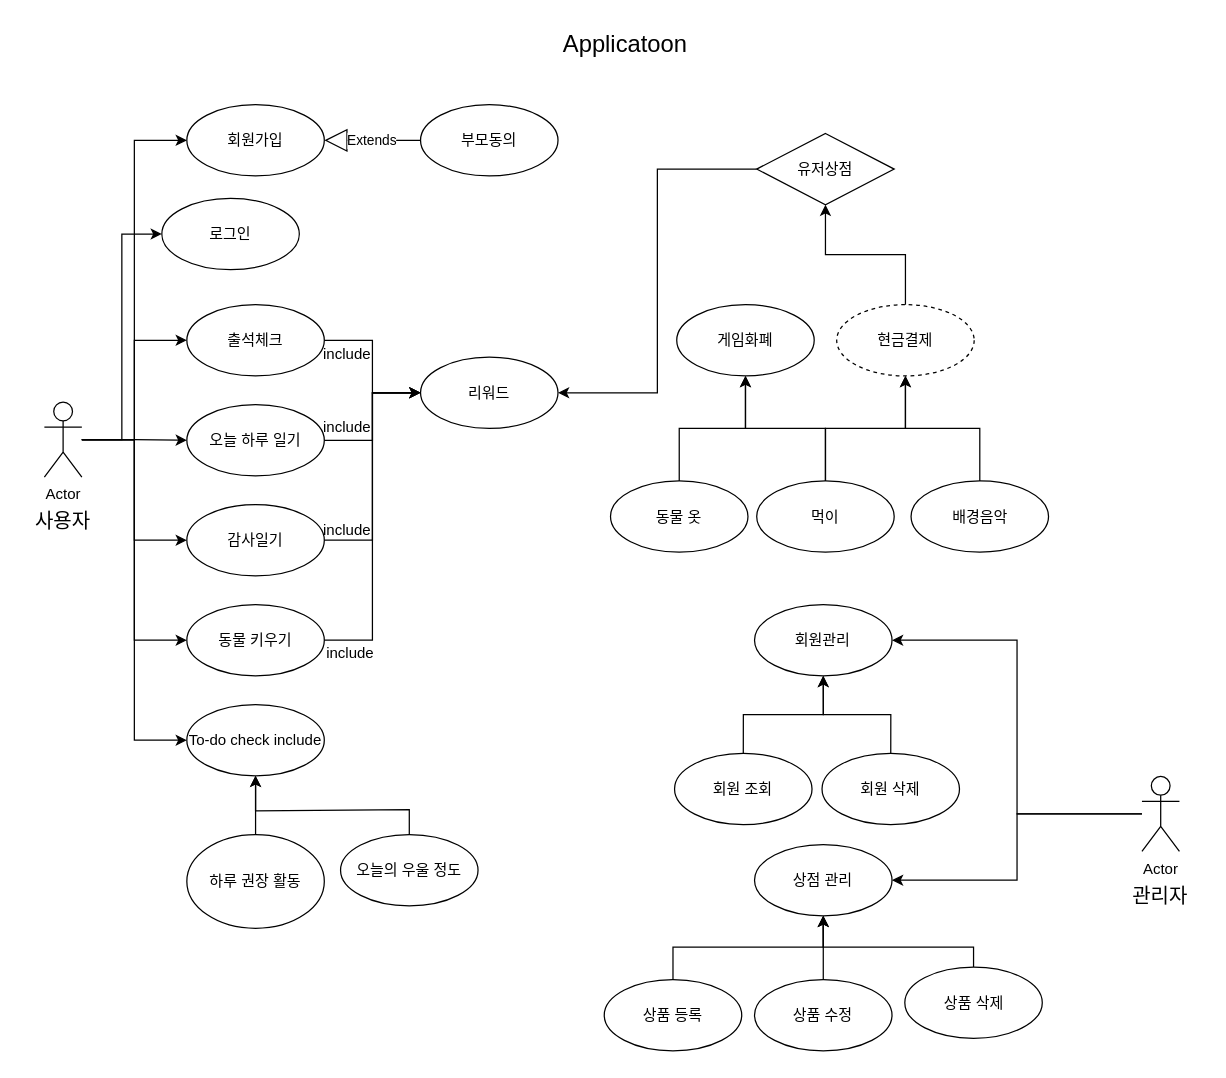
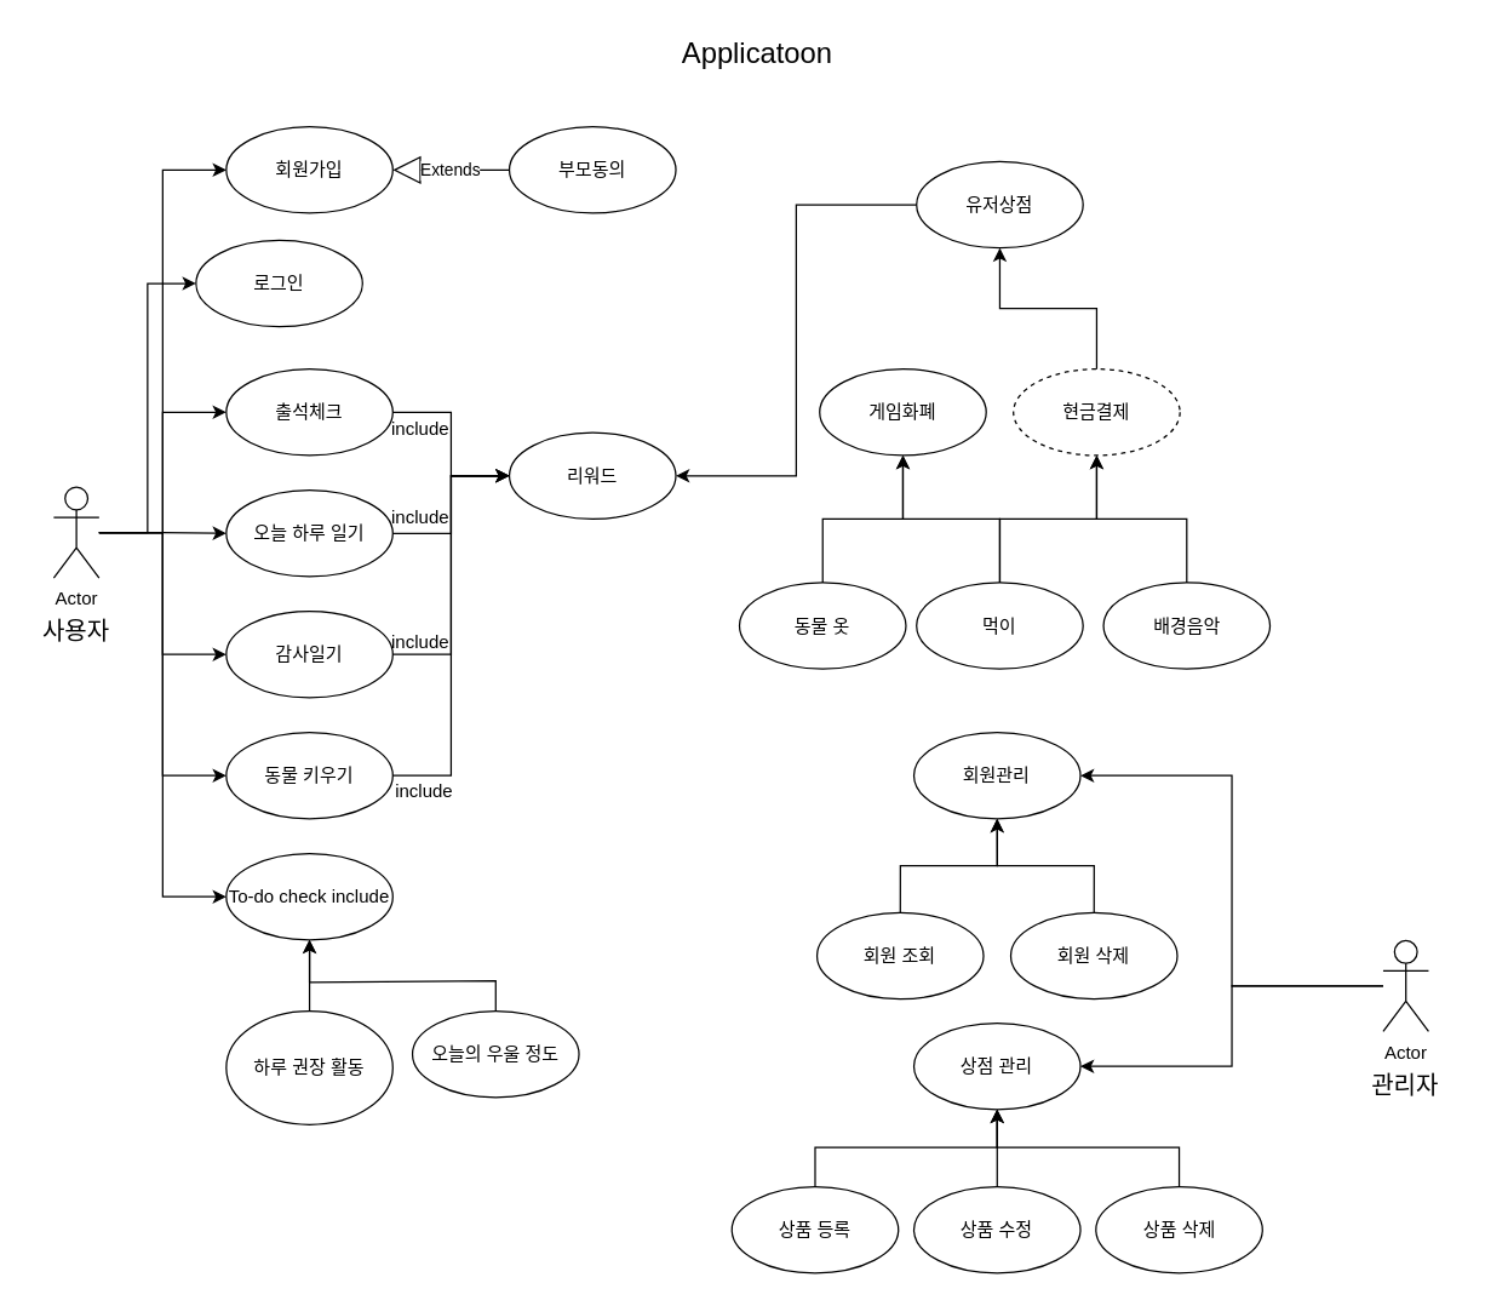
- <mxCell id="35" value="유저상점" style="rhombus;whiteSpace=wrap;html=1;fillColor=none;" vertex="1" parent="1"><mxGeometry x="605" y="106" width="110" height="57" as="geometry" /></mxCell>
+ <mxCell id="35" value="유저상점" style="ellipse;whiteSpace=wrap;html=1;fillColor=none;" vertex="1" parent="1"><mxGeometry x="605" y="106" width="110" height="57" as="geometry" /></mxCell>
- <mxCell id="50" value="회원 삭제" style="ellipse;whiteSpace=wrap;html=1;fillColor=none;" vertex="1" parent="1"><mxGeometry x="657.25" y="602" width="110" height="57" as="geometry" /></mxCell>
+ <mxCell id="50" value="회원 삭제" style="ellipse;whiteSpace=wrap;html=1;fillColor=none;" vertex="1" parent="1"><mxGeometry x="667.25" y="602" width="110" height="57" as="geometry" /></mxCell>
- <mxCell id="56" value="상품 삭제" style="ellipse;whiteSpace=wrap;html=1;fillColor=none;" vertex="1" parent="1"><mxGeometry x="723.5" y="773" width="110" height="57" as="geometry" /></mxCell>
+ <mxCell id="56" value="상품 삭제" style="ellipse;whiteSpace=wrap;html=1;fillColor=none;" vertex="1" parent="1"><mxGeometry x="723.5" y="783" width="110" height="57" as="geometry" /></mxCell>
